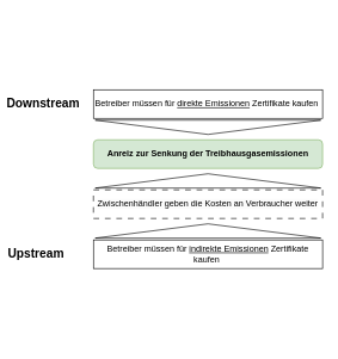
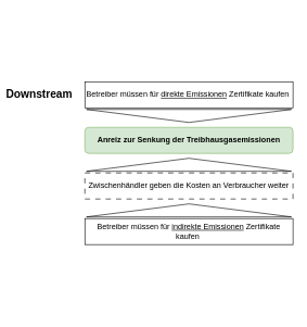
- <mxCell id="9" value="&lt;b&gt;&lt;font style=&quot;font-size: 17px;&quot;&gt;Upstream&lt;br&gt;&lt;/font&gt;&lt;/b&gt;" style="text;html=1;strokeColor=none;fillColor=none;align=center;verticalAlign=middle;whiteSpace=wrap;rounded=0;" vertex="1" parent="1"><mxGeometry x="20" y="340" width="60" height="30" as="geometry" /></mxCell>
